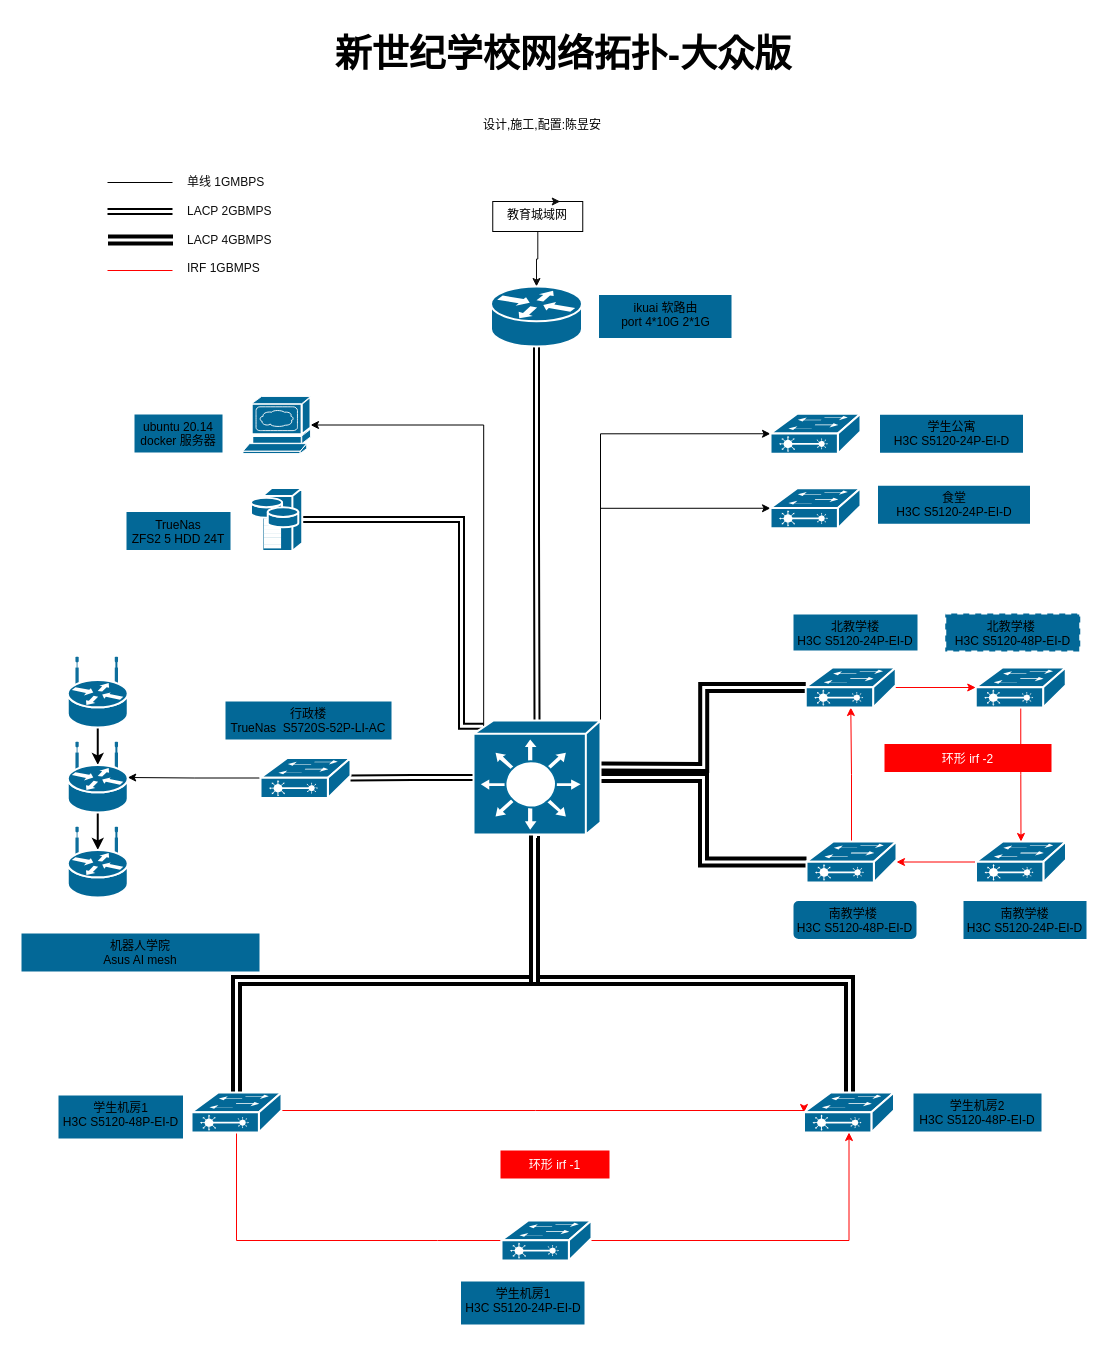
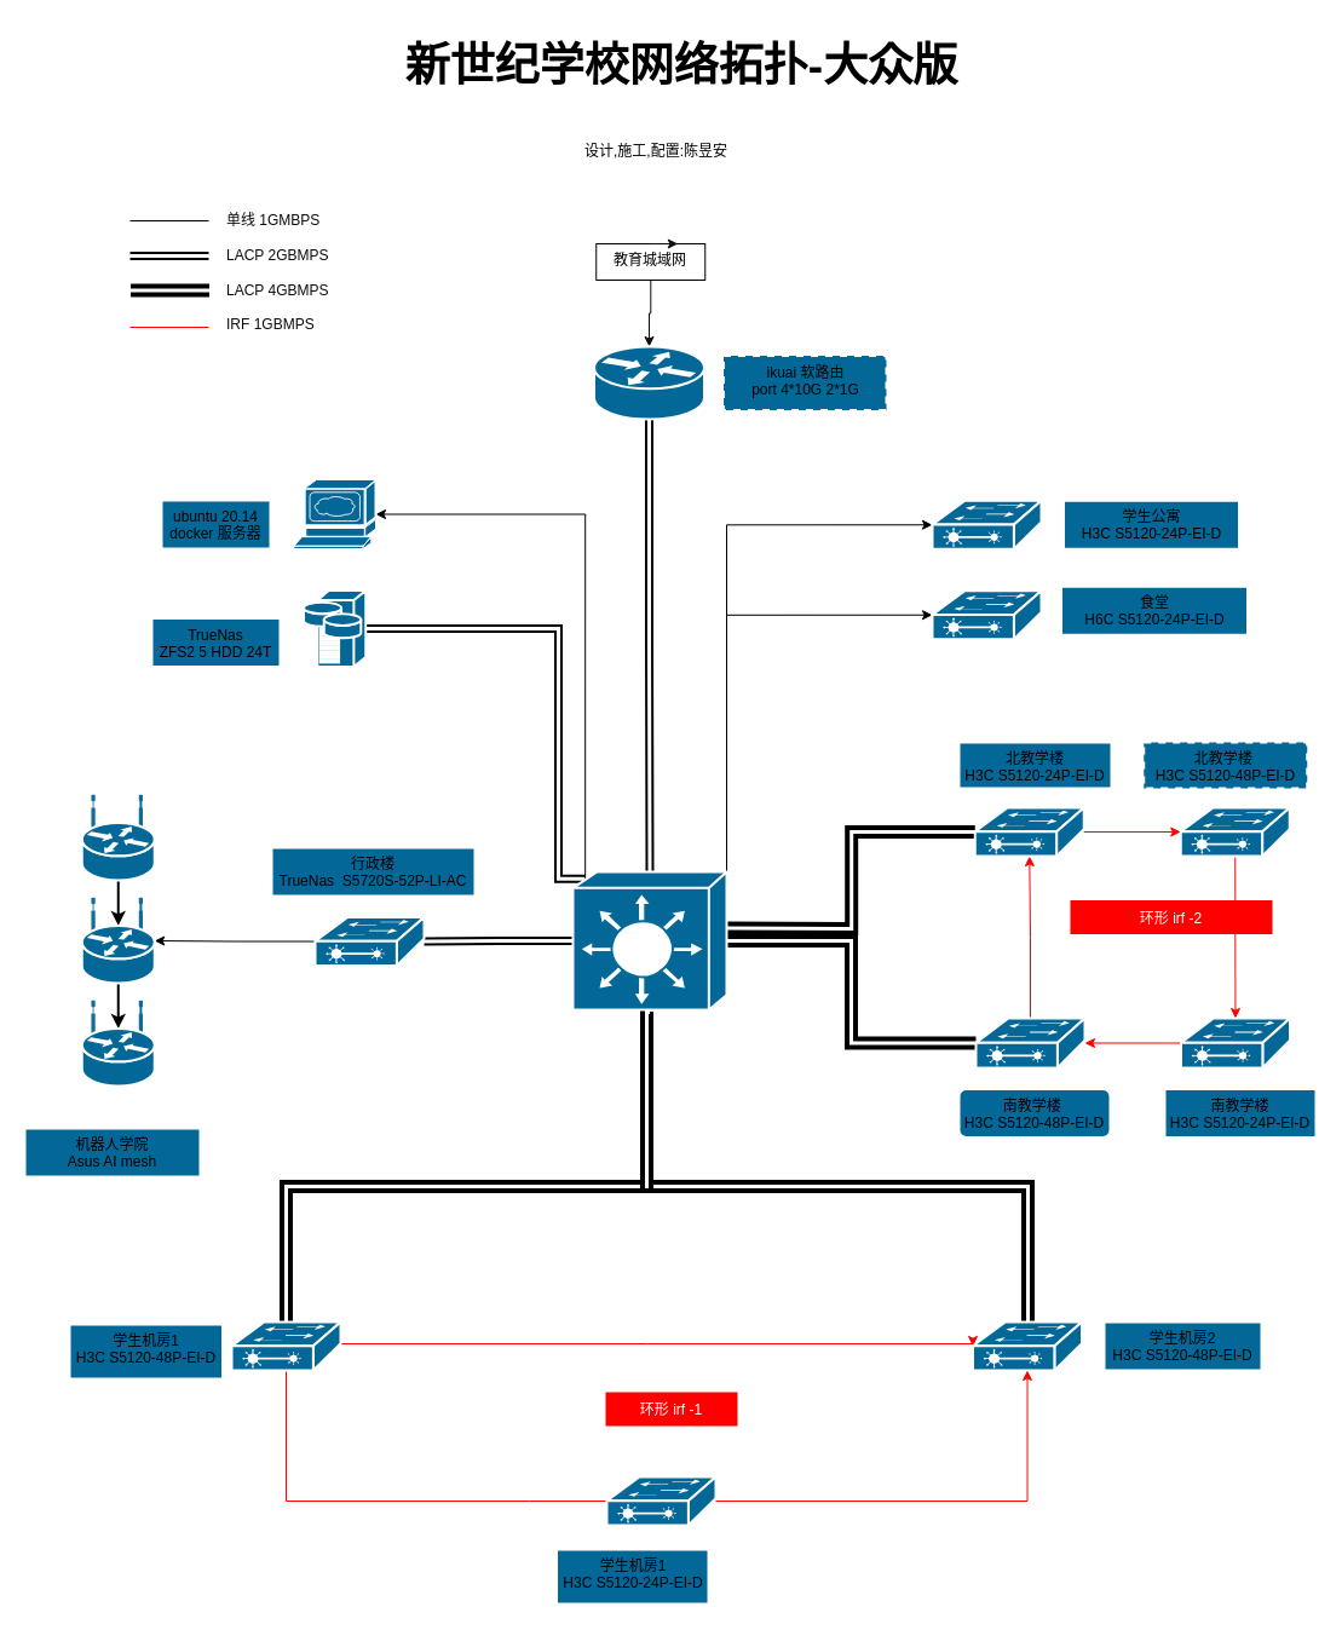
- <mxCell id="30" value="ikuai 软路由&lt;br&gt;port 4*10G 2*1G" style="whiteSpace=wrap;html=1;dashed=0;verticalAlign=top;strokeColor=#ffffff;strokeWidth=2;fillColor=#036897;" parent="1" vertex="1"><mxGeometry x="597.5" y="293.5" width="134.5" height="45" as="geometry" /></mxCell>
+ <mxCell id="30" value="ikuai 软路由&lt;br&gt;port 4*10G 2*1G" style="whiteSpace=wrap;html=1;dashed=1;verticalAlign=top;strokeColor=#ffffff;strokeWidth=2;fillColor=#036897;" parent="1" vertex="1"><mxGeometry x="597.5" y="293.5" width="134.5" height="45" as="geometry" /></mxCell>
- <mxCell id="56" value="食堂&lt;br&gt;H3C S5120-24P-EI-D" style="whiteSpace=wrap;html=1;dashed=0;verticalAlign=top;strokeColor=#ffffff;strokeWidth=2;fillColor=#036897;" parent="1" vertex="1"><mxGeometry x="876.5" y="484.25" width="154" height="40" as="geometry" /></mxCell>
+ <mxCell id="56" value="食堂&lt;br&gt;H6C S5120-24P-EI-D" style="whiteSpace=wrap;html=1;dashed=0;verticalAlign=top;strokeColor=#ffffff;strokeWidth=2;fillColor=#036897;" parent="1" vertex="1"><mxGeometry x="876.5" y="484.25" width="154" height="40" as="geometry" /></mxCell>
- <mxCell id="54" value="机器人学院&lt;br&gt;Asus AI mesh" style="whiteSpace=wrap;html=1;dashed=0;verticalAlign=top;strokeColor=#ffffff;strokeWidth=2;fillColor=#036897;" parent="1" vertex="1"><mxGeometry x="20" y="932" width="240" height="40" as="geometry" /></mxCell>
+ <mxCell id="54" value="机器人学院&lt;br&gt;Asus AI mesh" style="whiteSpace=wrap;html=1;dashed=0;verticalAlign=top;strokeColor=#ffffff;strokeWidth=2;fillColor=#036897;" parent="1" vertex="1"><mxGeometry x="20" y="932" width="145" height="40" as="geometry" /></mxCell>
